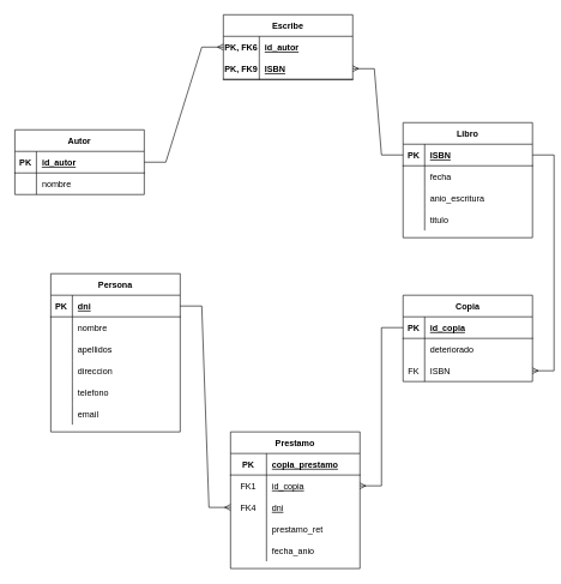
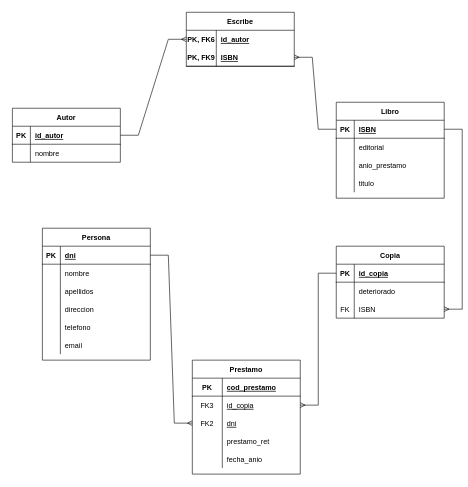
- <mxCell id="15" value="fecha" style="shape=partialRectangle;connectable=0;fillColor=none;top=0;left=0;bottom=0;right=0;align=left;spacingLeft=6;overflow=hidden;" parent="13" vertex="1"><mxGeometry x="30" width="150" height="30" as="geometry"><mxRectangle width="150" height="30" as="alternateBounds" /></mxGeometry></mxCell>
+ <mxCell id="15" value="editorial" style="shape=partialRectangle;connectable=0;fillColor=none;top=0;left=0;bottom=0;right=0;align=left;spacingLeft=6;overflow=hidden;" parent="13" vertex="1"><mxGeometry x="30" width="150" height="30" as="geometry"><mxRectangle width="150" height="30" as="alternateBounds" /></mxGeometry></mxCell>
- <mxCell id="18" value="anio_escritura" style="shape=partialRectangle;connectable=0;fillColor=none;top=0;left=0;bottom=0;right=0;align=left;spacingLeft=6;overflow=hidden;" parent="16" vertex="1"><mxGeometry x="30" width="150" height="30" as="geometry"><mxRectangle width="150" height="30" as="alternateBounds" /></mxGeometry></mxCell>
+ <mxCell id="18" value="anio_prestamo" style="shape=partialRectangle;connectable=0;fillColor=none;top=0;left=0;bottom=0;right=0;align=left;spacingLeft=6;overflow=hidden;" parent="16" vertex="1"><mxGeometry x="30" width="150" height="30" as="geometry"><mxRectangle width="150" height="30" as="alternateBounds" /></mxGeometry></mxCell>
- <mxCell id="61" value="copia_prestamo" style="shape=partialRectangle;connectable=0;fillColor=none;top=0;left=0;bottom=0;right=0;align=left;spacingLeft=6;fontStyle=5;overflow=hidden;" parent="59" vertex="1"><mxGeometry x="50" width="130" height="30" as="geometry"><mxRectangle width="130" height="30" as="alternateBounds" /></mxGeometry></mxCell>
+ <mxCell id="61" value="cod_prestamo" style="shape=partialRectangle;connectable=0;fillColor=none;top=0;left=0;bottom=0;right=0;align=left;spacingLeft=6;fontStyle=5;overflow=hidden;" parent="59" vertex="1"><mxGeometry x="50" width="130" height="30" as="geometry"><mxRectangle width="130" height="30" as="alternateBounds" /></mxGeometry></mxCell>
- <mxCell id="63" value="FK1" style="shape=partialRectangle;connectable=0;fillColor=none;top=0;left=0;bottom=0;right=0;fontStyle=0;overflow=hidden;" parent="62" vertex="1"><mxGeometry width="50" height="30" as="geometry"><mxRectangle width="50" height="30" as="alternateBounds" /></mxGeometry></mxCell>
+ <mxCell id="63" value="FK3" style="shape=partialRectangle;connectable=0;fillColor=none;top=0;left=0;bottom=0;right=0;fontStyle=0;overflow=hidden;" parent="62" vertex="1"><mxGeometry width="50" height="30" as="geometry"><mxRectangle width="50" height="30" as="alternateBounds" /></mxGeometry></mxCell>
- <mxCell id="66" value="FK4" style="shape=partialRectangle;connectable=0;fillColor=none;top=0;left=0;bottom=0;right=0;fontStyle=0;overflow=hidden;" parent="65" vertex="1"><mxGeometry width="50" height="30" as="geometry"><mxRectangle width="50" height="30" as="alternateBounds" /></mxGeometry></mxCell>
+ <mxCell id="66" value="FK2" style="shape=partialRectangle;connectable=0;fillColor=none;top=0;left=0;bottom=0;right=0;fontStyle=0;overflow=hidden;" parent="65" vertex="1"><mxGeometry width="50" height="30" as="geometry"><mxRectangle width="50" height="30" as="alternateBounds" /></mxGeometry></mxCell>
